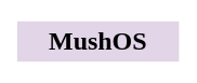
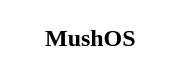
- <mxCell id="2" value="&lt;p style=&quot;font-size: 32px;&quot;&gt;&lt;font face=&quot;Lucida Console&quot;&gt;&lt;b&gt;MushOS&lt;/b&gt;&lt;/font&gt;&lt;/p&gt;" style="rounded=0;whiteSpace=wrap;html=1;strokeColor=none;fillColor=#e1d5e7;" vertex="1" parent="1"><mxGeometry x="20" y="20" width="200" height="50" as="geometry" /></mxCell>
+ <mxCell id="2" value="&lt;p style=&quot;font-size: 32px;&quot;&gt;&lt;font face=&quot;Lucida Console&quot;&gt;&lt;b&gt;MushOS&lt;/b&gt;&lt;/font&gt;&lt;/p&gt;" style="rounded=0;whiteSpace=wrap;html=1;strokeColor=none;" vertex="1" parent="1"><mxGeometry x="20" y="20" width="200" height="50" as="geometry" /></mxCell>
